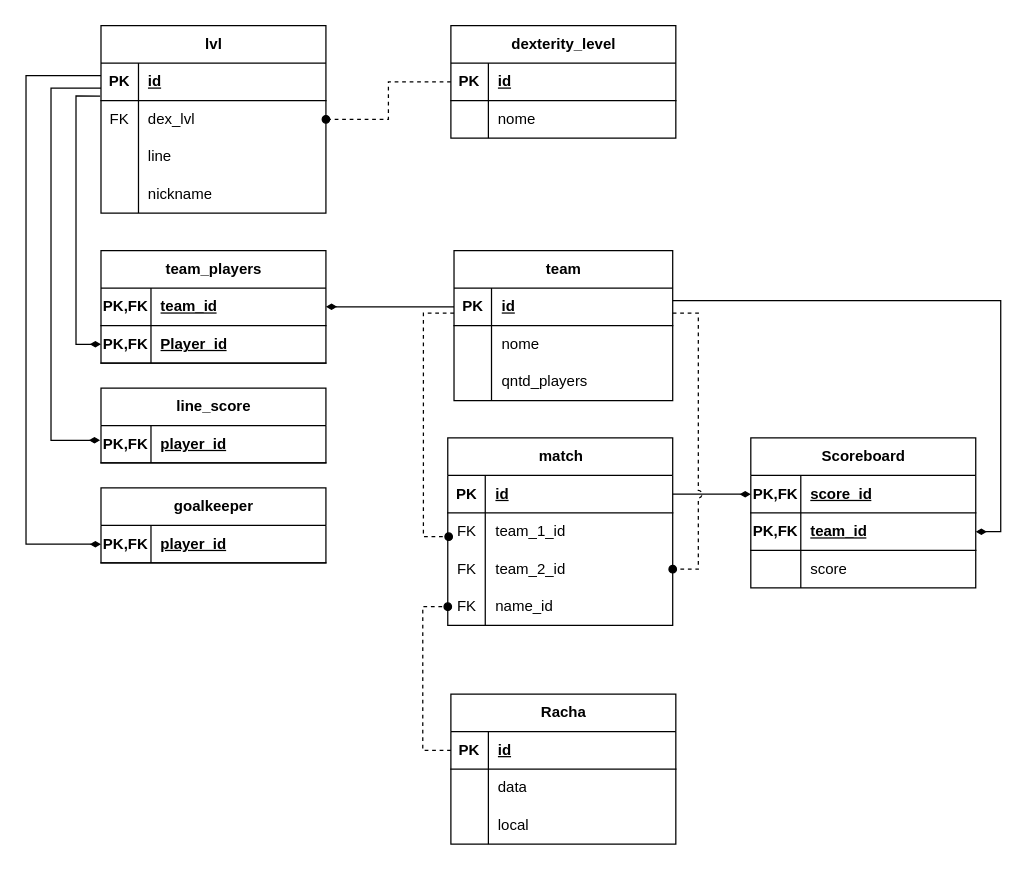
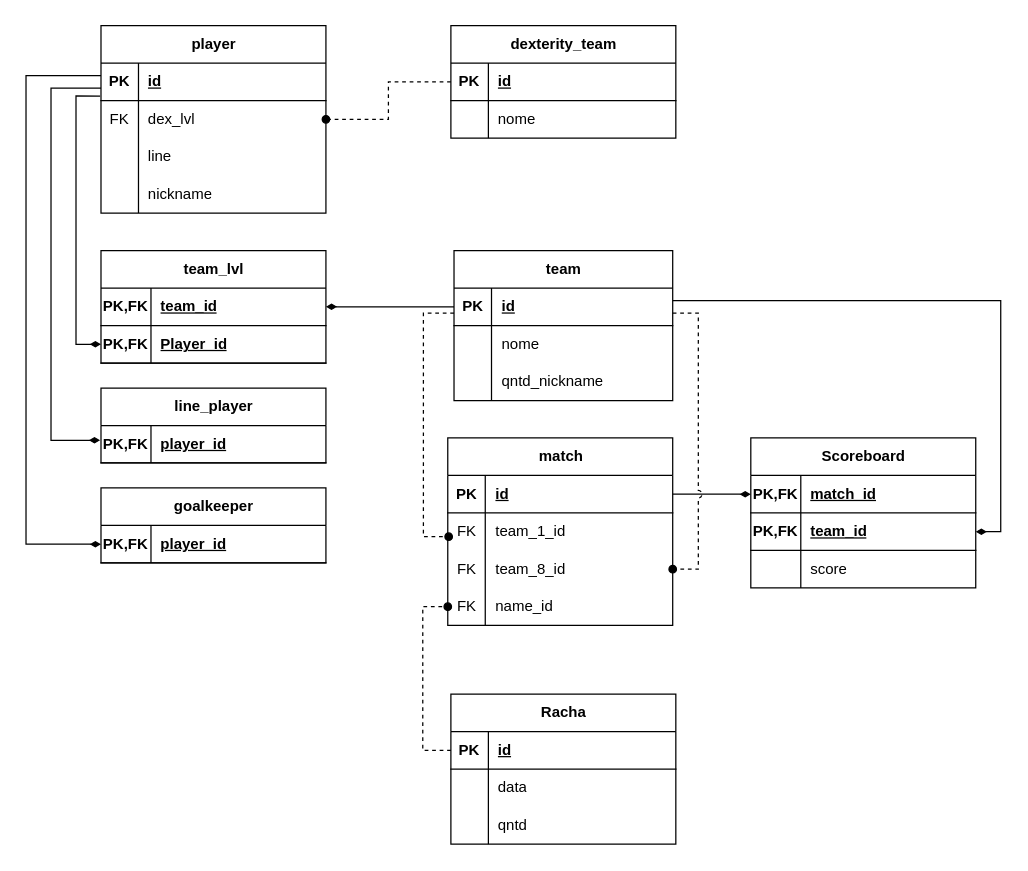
- <mxCell id="2" value="lvl" style="shape=table;startSize=30;container=1;collapsible=1;childLayout=tableLayout;fixedRows=1;rowLines=0;fontStyle=1;align=center;resizeLast=1;html=1;" parent="1" vertex="1"><mxGeometry x="80" y="20" width="180" height="150" as="geometry" /></mxCell>
+ <mxCell id="2" value="player" style="shape=table;startSize=30;container=1;collapsible=1;childLayout=tableLayout;fixedRows=1;rowLines=0;fontStyle=1;align=center;resizeLast=1;html=1;" parent="1" vertex="1"><mxGeometry x="80" y="20" width="180" height="150" as="geometry" /></mxCell>
- <mxCell id="15" value="dexterity_level" style="shape=table;startSize=30;container=1;collapsible=1;childLayout=tableLayout;fixedRows=1;rowLines=0;fontStyle=1;align=center;resizeLast=1;html=1;" parent="1" vertex="1"><mxGeometry x="360" y="20" width="180" height="90" as="geometry" /></mxCell>
+ <mxCell id="15" value="dexterity_team" style="shape=table;startSize=30;container=1;collapsible=1;childLayout=tableLayout;fixedRows=1;rowLines=0;fontStyle=1;align=center;resizeLast=1;html=1;" parent="1" vertex="1"><mxGeometry x="360" y="20" width="180" height="90" as="geometry" /></mxCell>
- <mxCell id="32" value="team_players" style="shape=table;startSize=30;container=1;collapsible=1;childLayout=tableLayout;fixedRows=1;rowLines=0;fontStyle=1;align=center;resizeLast=1;html=1;" parent="1" vertex="1"><mxGeometry x="80" y="200" width="180" height="90" as="geometry" /></mxCell>
+ <mxCell id="32" value="team_lvl" style="shape=table;startSize=30;container=1;collapsible=1;childLayout=tableLayout;fixedRows=1;rowLines=0;fontStyle=1;align=center;resizeLast=1;html=1;" parent="1" vertex="1"><mxGeometry x="80" y="200" width="180" height="90" as="geometry" /></mxCell>
- <mxCell id="31" value="qntd_players" style="shape=partialRectangle;connectable=0;fillColor=none;top=0;left=0;bottom=0;right=0;align=left;spacingLeft=6;overflow=hidden;whiteSpace=wrap;html=1;" parent="29" vertex="1"><mxGeometry x="30" width="145" height="30" as="geometry"><mxRectangle width="145" height="30" as="alternateBounds" /></mxGeometry></mxCell>
+ <mxCell id="31" value="qntd_nickname" style="shape=partialRectangle;connectable=0;fillColor=none;top=0;left=0;bottom=0;right=0;align=left;spacingLeft=6;overflow=hidden;whiteSpace=wrap;html=1;" parent="29" vertex="1"><mxGeometry x="30" width="145" height="30" as="geometry"><mxRectangle width="145" height="30" as="alternateBounds" /></mxGeometry></mxCell>
- <mxCell id="39" value="line_score" style="shape=table;startSize=30;container=1;collapsible=1;childLayout=tableLayout;fixedRows=1;rowLines=0;fontStyle=1;align=center;resizeLast=1;html=1;" parent="1" vertex="1"><mxGeometry x="80" y="310" width="180" height="60" as="geometry" /></mxCell>
+ <mxCell id="39" value="line_player" style="shape=table;startSize=30;container=1;collapsible=1;childLayout=tableLayout;fixedRows=1;rowLines=0;fontStyle=1;align=center;resizeLast=1;html=1;" parent="1" vertex="1"><mxGeometry x="80" y="310" width="180" height="60" as="geometry" /></mxCell>
- <mxCell id="63" value="score_id" style="shape=partialRectangle;connectable=0;fillColor=none;top=0;left=0;bottom=0;right=0;align=left;spacingLeft=6;fontStyle=5;overflow=hidden;whiteSpace=wrap;html=1;" parent="61" vertex="1"><mxGeometry x="40" width="140" height="30" as="geometry"><mxRectangle width="140" height="30" as="alternateBounds" /></mxGeometry></mxCell>
+ <mxCell id="63" value="match_id" style="shape=partialRectangle;connectable=0;fillColor=none;top=0;left=0;bottom=0;right=0;align=left;spacingLeft=6;fontStyle=5;overflow=hidden;whiteSpace=wrap;html=1;" parent="61" vertex="1"><mxGeometry x="40" width="140" height="30" as="geometry"><mxRectangle width="140" height="30" as="alternateBounds" /></mxGeometry></mxCell>
- <mxCell id="56" value="team_2_id" style="shape=partialRectangle;connectable=0;fillColor=none;top=0;left=0;bottom=0;right=0;align=left;spacingLeft=6;overflow=hidden;whiteSpace=wrap;html=1;" parent="54" vertex="1"><mxGeometry x="30" width="150" height="30" as="geometry"><mxRectangle width="150" height="30" as="alternateBounds" /></mxGeometry></mxCell>
+ <mxCell id="56" value="team_8_id" style="shape=partialRectangle;connectable=0;fillColor=none;top=0;left=0;bottom=0;right=0;align=left;spacingLeft=6;overflow=hidden;whiteSpace=wrap;html=1;" parent="54" vertex="1"><mxGeometry x="30" width="150" height="30" as="geometry"><mxRectangle width="150" height="30" as="alternateBounds" /></mxGeometry></mxCell>
- <mxCell id="88" value="local" style="shape=partialRectangle;connectable=0;fillColor=none;top=0;left=0;bottom=0;right=0;align=left;spacingLeft=6;overflow=hidden;whiteSpace=wrap;html=1;" vertex="1" parent="86"><mxGeometry x="30" width="150" height="30" as="geometry"><mxRectangle width="150" height="30" as="alternateBounds" /></mxGeometry></mxCell>
+ <mxCell id="88" value="qntd" style="shape=partialRectangle;connectable=0;fillColor=none;top=0;left=0;bottom=0;right=0;align=left;spacingLeft=6;overflow=hidden;whiteSpace=wrap;html=1;" vertex="1" parent="86"><mxGeometry x="30" width="150" height="30" as="geometry"><mxRectangle width="150" height="30" as="alternateBounds" /></mxGeometry></mxCell>
